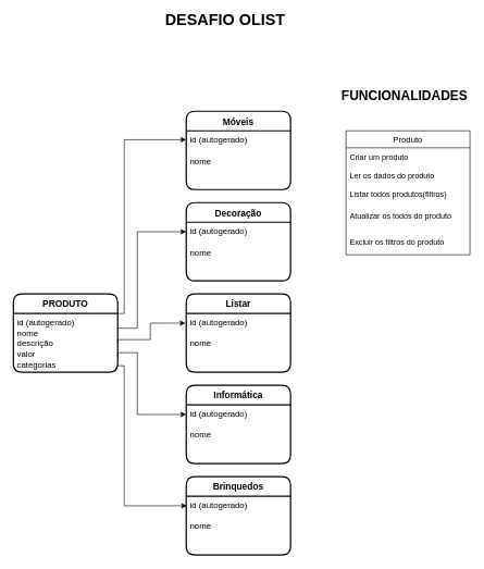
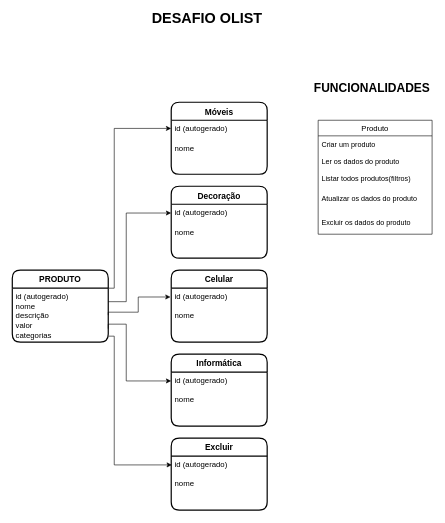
- <mxCell id="23" value="Atualizar os todos do produto" style="text;strokeColor=none;fillColor=none;align=left;verticalAlign=middle;spacingLeft=4;spacingRight=4;overflow=hidden;rotatable=0;points=[[0,0.5],[1,0.5]];portConstraint=eastwest;" vertex="1" parent="21"><mxGeometry y="110" width="190" height="40" as="geometry" /></mxCell>
+ <mxCell id="23" value="Atualizar os dados do produto" style="text;strokeColor=none;fillColor=none;align=left;verticalAlign=middle;spacingLeft=4;spacingRight=4;overflow=hidden;rotatable=0;points=[[0,0.5],[1,0.5]];portConstraint=eastwest;" vertex="1" parent="21"><mxGeometry y="110" width="190" height="40" as="geometry" /></mxCell>
- <mxCell id="24" value="Excluir os filtros do produto" style="text;strokeColor=none;fillColor=none;align=left;verticalAlign=middle;spacingLeft=4;spacingRight=4;overflow=hidden;rotatable=0;points=[[0,0.5],[1,0.5]];portConstraint=eastwest;" vertex="1" parent="21"><mxGeometry y="150" width="190" height="40" as="geometry" /></mxCell>
+ <mxCell id="24" value="Excluir os dados do produto" style="text;strokeColor=none;fillColor=none;align=left;verticalAlign=middle;spacingLeft=4;spacingRight=4;overflow=hidden;rotatable=0;points=[[0,0.5],[1,0.5]];portConstraint=eastwest;" vertex="1" parent="21"><mxGeometry y="150" width="190" height="40" as="geometry" /></mxCell>
- <mxCell id="6" value="Listar" style="swimlane;childLayout=stackLayout;horizontal=1;startSize=30;horizontalStack=0;rounded=1;fontSize=14;fontStyle=1;strokeWidth=2;resizeParent=0;resizeLast=1;shadow=0;dashed=0;align=center;" vertex="1" parent="1"><mxGeometry x="285" y="450" width="160" height="120" as="geometry" /></mxCell>
+ <mxCell id="6" value="Celular" style="swimlane;childLayout=stackLayout;horizontal=1;startSize=30;horizontalStack=0;rounded=1;fontSize=14;fontStyle=1;strokeWidth=2;resizeParent=0;resizeLast=1;shadow=0;dashed=0;align=center;" vertex="1" parent="1"><mxGeometry x="285" y="450" width="160" height="120" as="geometry" /></mxCell>
- <mxCell id="10" value="Brinquedos" style="swimlane;childLayout=stackLayout;horizontal=1;startSize=30;horizontalStack=0;rounded=1;fontSize=14;fontStyle=1;strokeWidth=2;resizeParent=0;resizeLast=1;shadow=0;dashed=0;align=center;" vertex="1" parent="1"><mxGeometry x="285" y="730" width="160" height="120" as="geometry" /></mxCell>
+ <mxCell id="10" value="Excluir" style="swimlane;childLayout=stackLayout;horizontal=1;startSize=30;horizontalStack=0;rounded=1;fontSize=14;fontStyle=1;strokeWidth=2;resizeParent=0;resizeLast=1;shadow=0;dashed=0;align=center;" vertex="1" parent="1"><mxGeometry x="285" y="730" width="160" height="120" as="geometry" /></mxCell>
